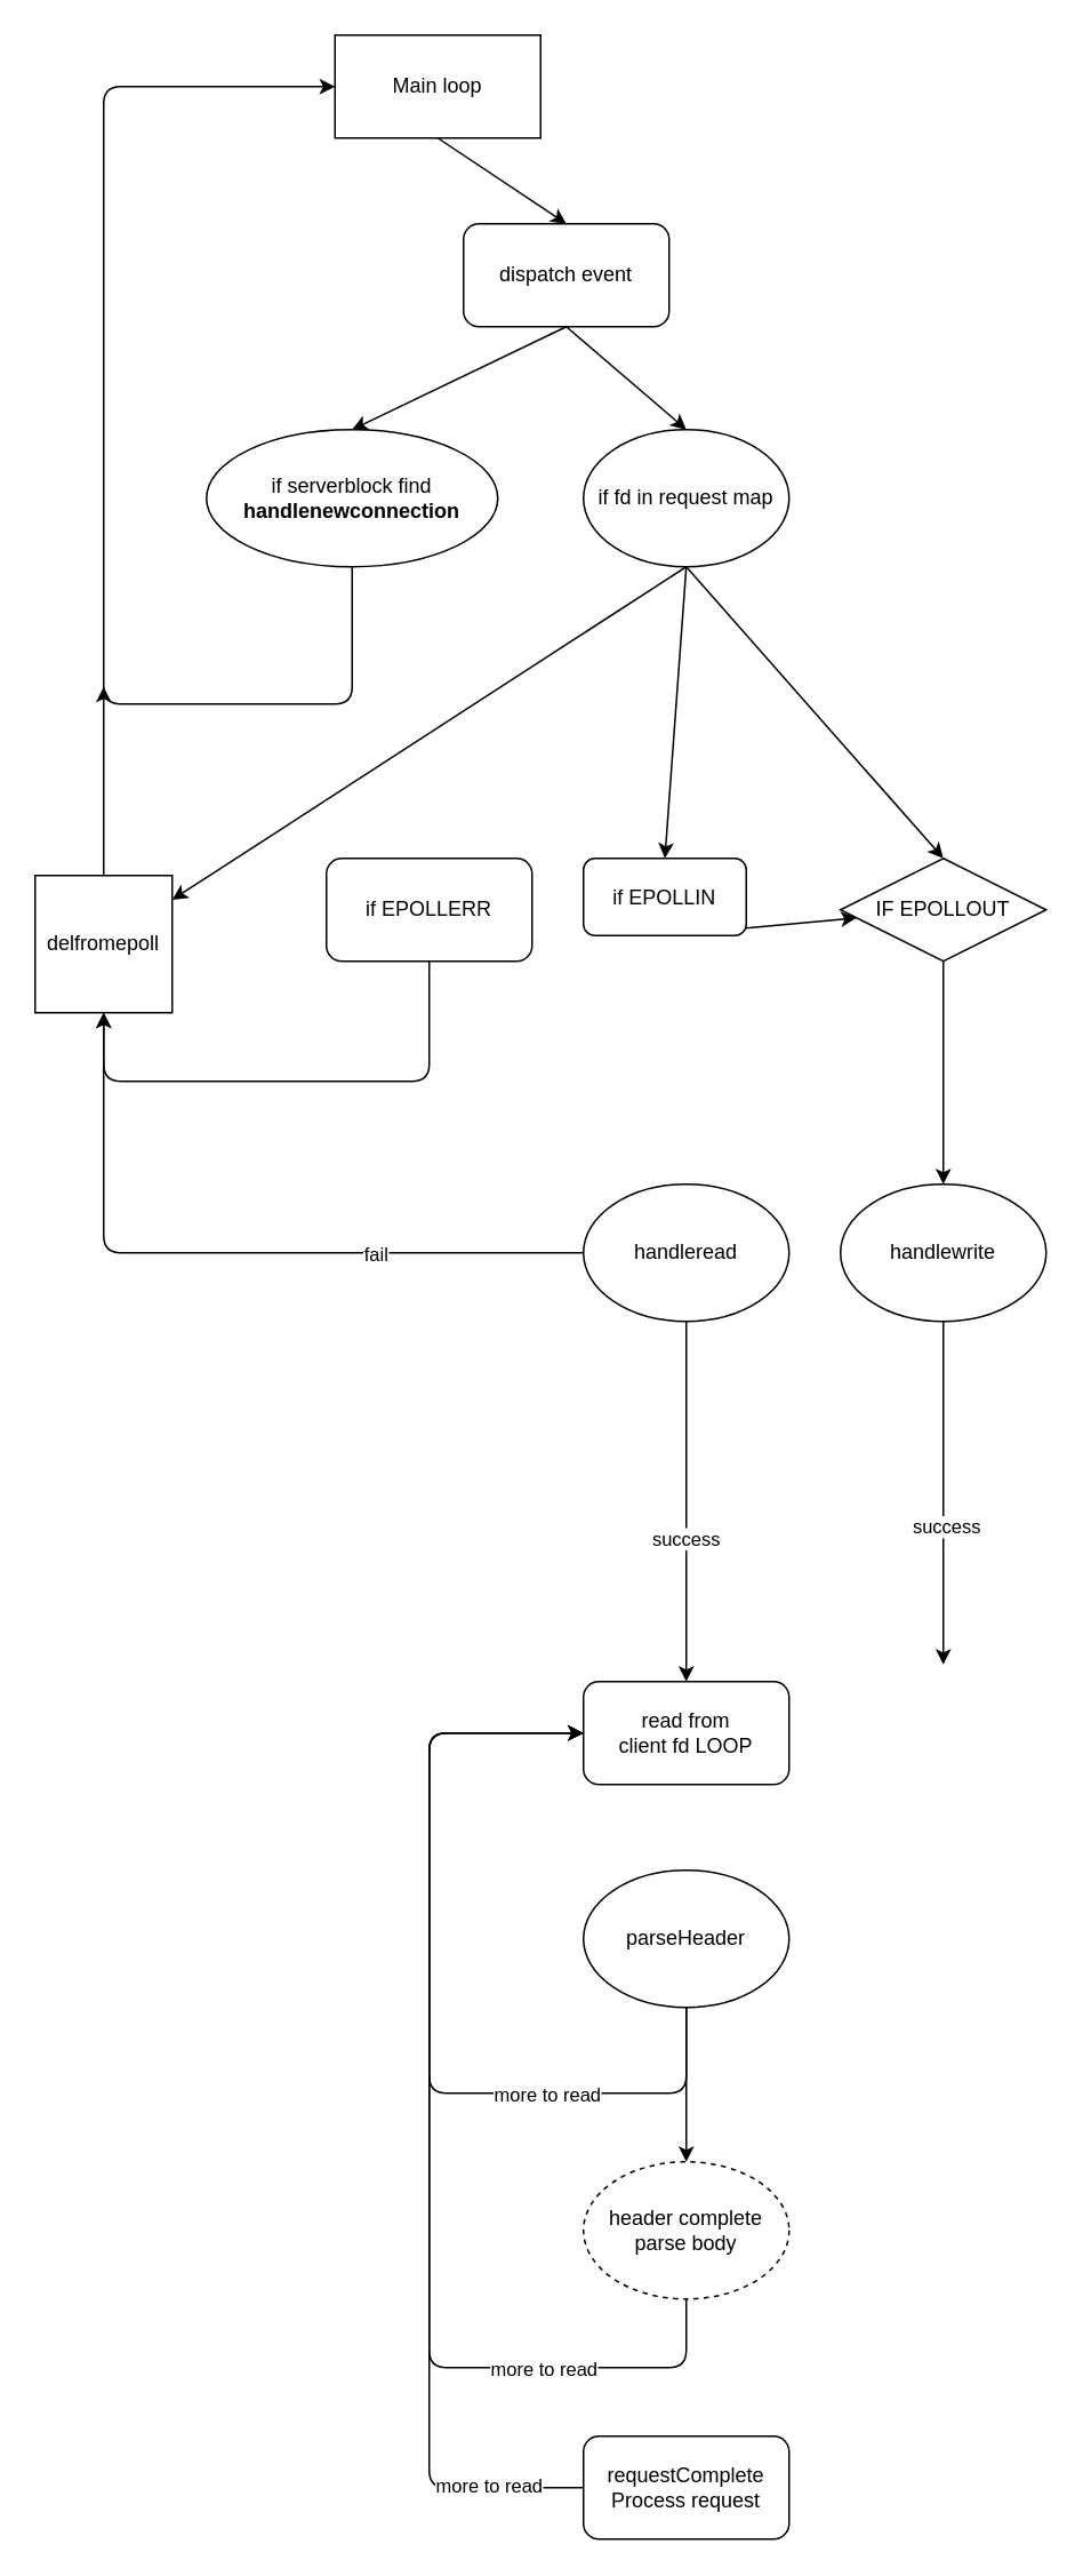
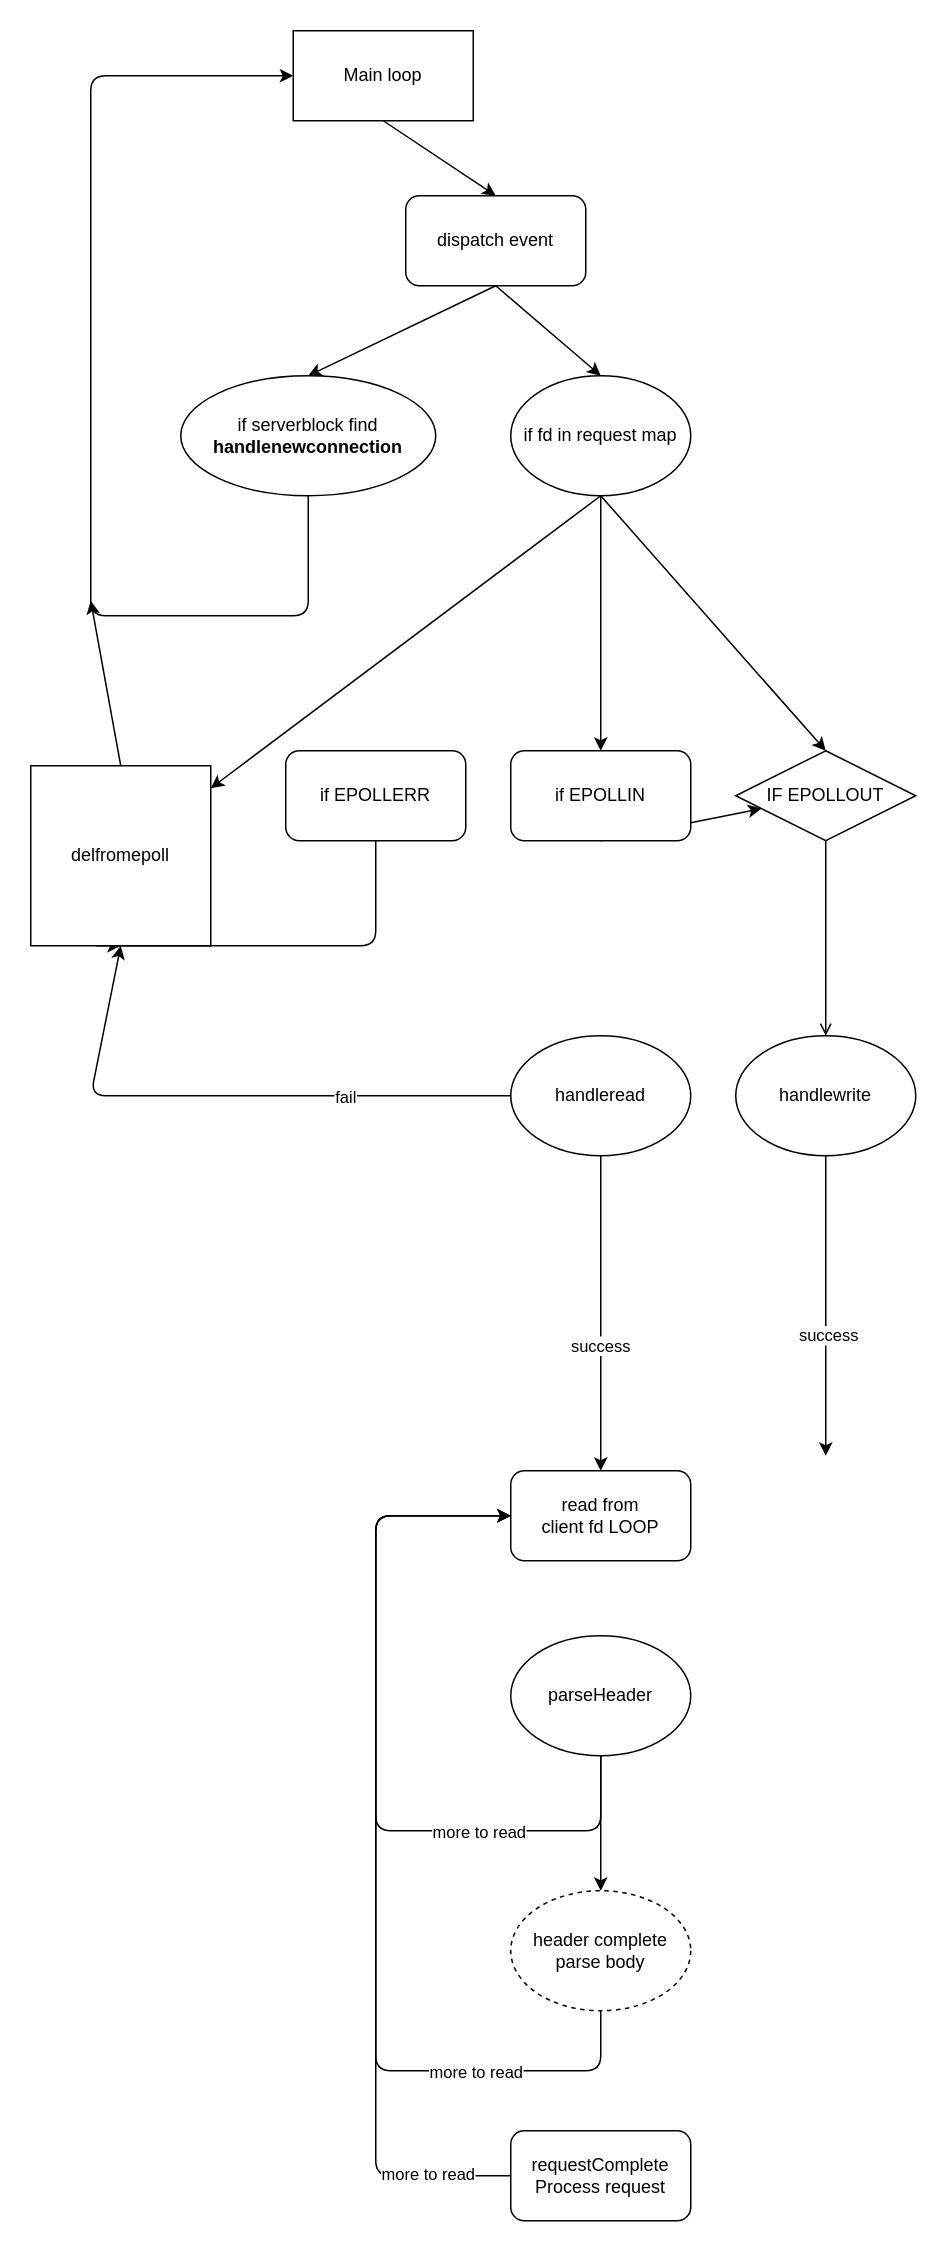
- <mxCell id="18" value="if EPOLLIN&lt;br&gt;" style="rounded=1;whiteSpace=wrap;html=1;" vertex="1" parent="1"><mxGeometry x="340" y="500" width="95" height="45" as="geometry" /></mxCell>
+ <mxCell id="18" value="if EPOLLIN&lt;br&gt;" style="rounded=1;whiteSpace=wrap;html=1;" vertex="1" parent="1"><mxGeometry x="340" y="500" width="120" height="60" as="geometry" /></mxCell>
- <mxCell id="28" value="delfromepoll" style="whiteSpace=wrap;html=1;aspect=fixed;" vertex="1" parent="1"><mxGeometry x="20" y="510" width="80" height="80" as="geometry" /></mxCell>
+ <mxCell id="28" value="delfromepoll" style="whiteSpace=wrap;html=1;aspect=fixed;" vertex="1" parent="1"><mxGeometry x="20" y="510" width="120" height="120" as="geometry" /></mxCell>
- <mxCell id="15" style="edgeStyle=none;html=1;exitX=0.5;exitY=1;exitDx=0;exitDy=0;" edge="1" parent="1" source="16" target="26"><mxGeometry relative="1" as="geometry" /></mxCell>
+ <mxCell id="15" style="edgeStyle=none;html=1;exitX=0.5;exitY=1;exitDx=0;exitDy=0;endArrow=open;" edge="1" parent="1" source="16" target="26"><mxGeometry relative="1" as="geometry" /></mxCell>
